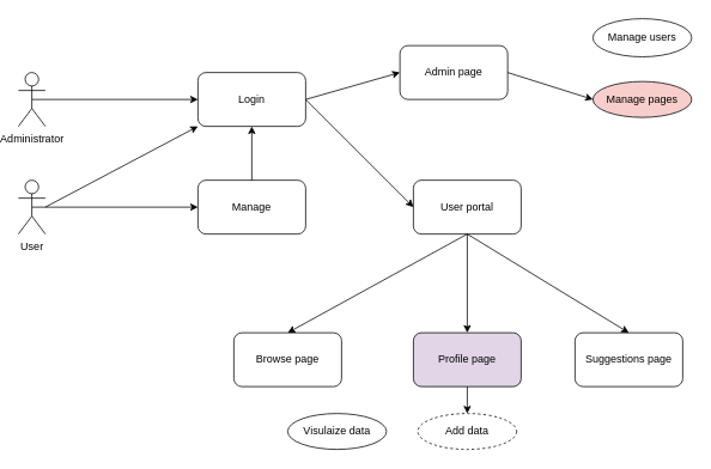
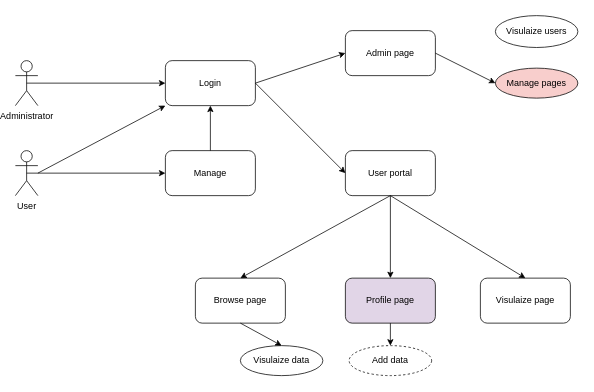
- <mxCell id="14" value="Manage users" style="ellipse;whiteSpace=wrap;html=1;" vertex="1" parent="1"><mxGeometry x="660" y="20" width="110" height="42.5" as="geometry" /></mxCell>
+ <mxCell id="14" value="Visulaize users" style="ellipse;whiteSpace=wrap;html=1;" vertex="1" parent="1"><mxGeometry x="660" y="20" width="110" height="42.5" as="geometry" /></mxCell>
- <mxCell id="9" value="Admin page" style="rounded=1;whiteSpace=wrap;html=1;" vertex="1" parent="1"><mxGeometry x="445" y="50" width="120" height="60" as="geometry" /></mxCell>
+ <mxCell id="9" value="Admin page" style="rounded=1;whiteSpace=wrap;html=1;" vertex="1" parent="1"><mxGeometry x="460" y="40" width="120" height="60" as="geometry" /></mxCell>
- <mxCell id="18" value="Suggestions page" style="rounded=1;whiteSpace=wrap;html=1;" vertex="1" parent="1"><mxGeometry x="640" y="370" width="120" height="60" as="geometry" /></mxCell>
+ <mxCell id="18" value="Visulaize page" style="rounded=1;whiteSpace=wrap;html=1;" vertex="1" parent="1"><mxGeometry x="640" y="370" width="120" height="60" as="geometry" /></mxCell>
+ <mxCell id="21" value="" style="endArrow=classic;html=1;rounded=0;exitX=0.5;exitY=1;exitDx=0;exitDy=0;entryX=0.5;entryY=0;entryDx=0;entryDy=0;" edge="1" parent="1" source="16" target="20"><mxGeometry width="50" height="50" relative="1" as="geometry"><mxPoint x="590" y="300" as="sourcePoint" /><mxPoint x="640" y="250" as="targetPoint" /></mxGeometry></mxCell>
